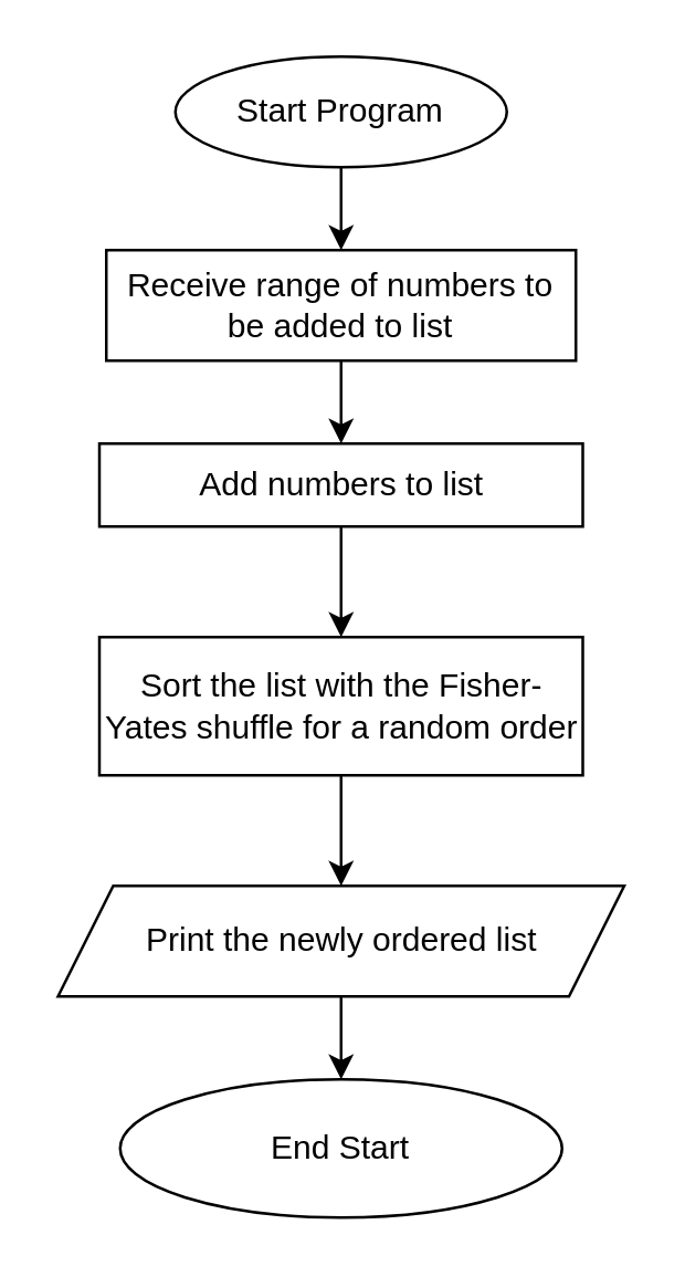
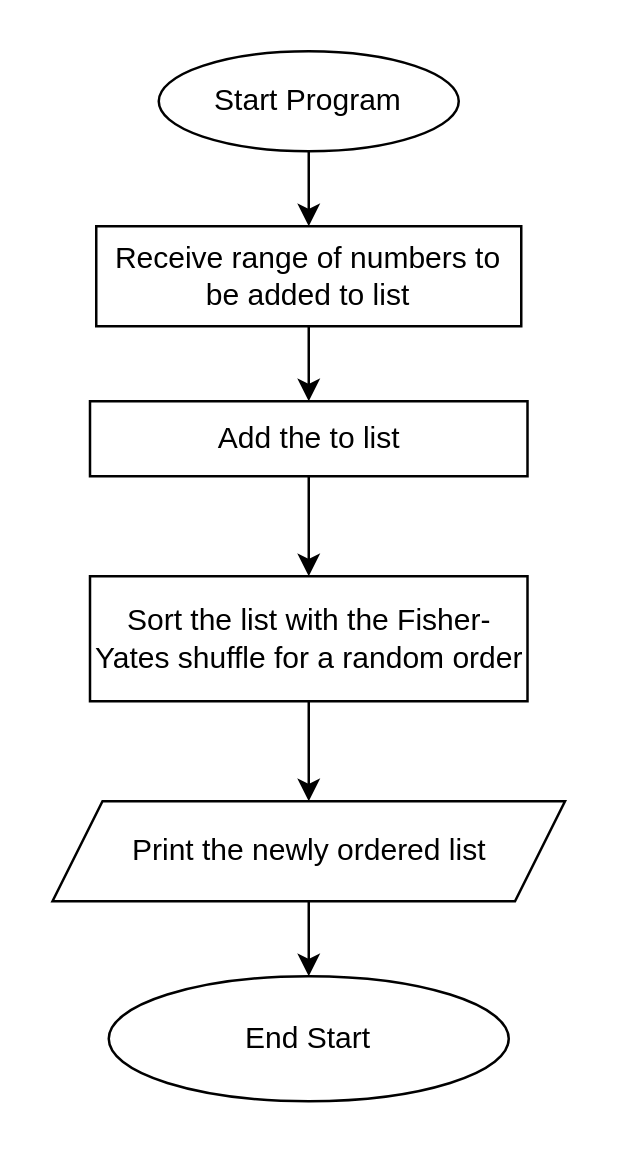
- <mxCell id="7" value="Add numbers to list" style="rounded=0;whiteSpace=wrap;html=1;" vertex="1" parent="1"><mxGeometry x="35.5" y="160" width="175" height="30" as="geometry" /></mxCell>
+ <mxCell id="7" value="Add the to list" style="rounded=0;whiteSpace=wrap;html=1;" vertex="1" parent="1"><mxGeometry x="35.5" y="160" width="175" height="30" as="geometry" /></mxCell>
